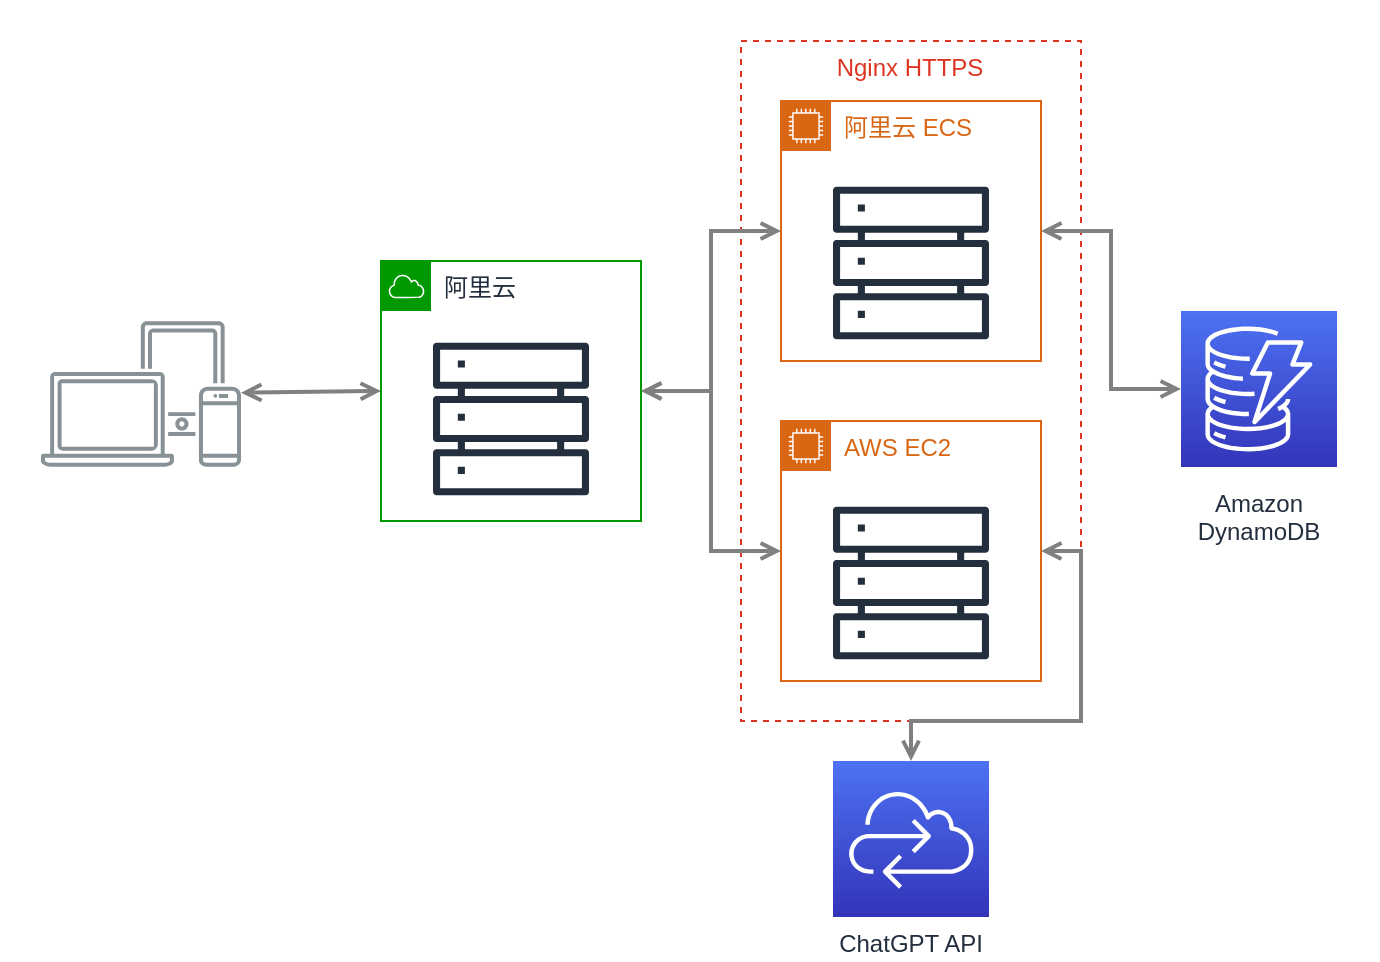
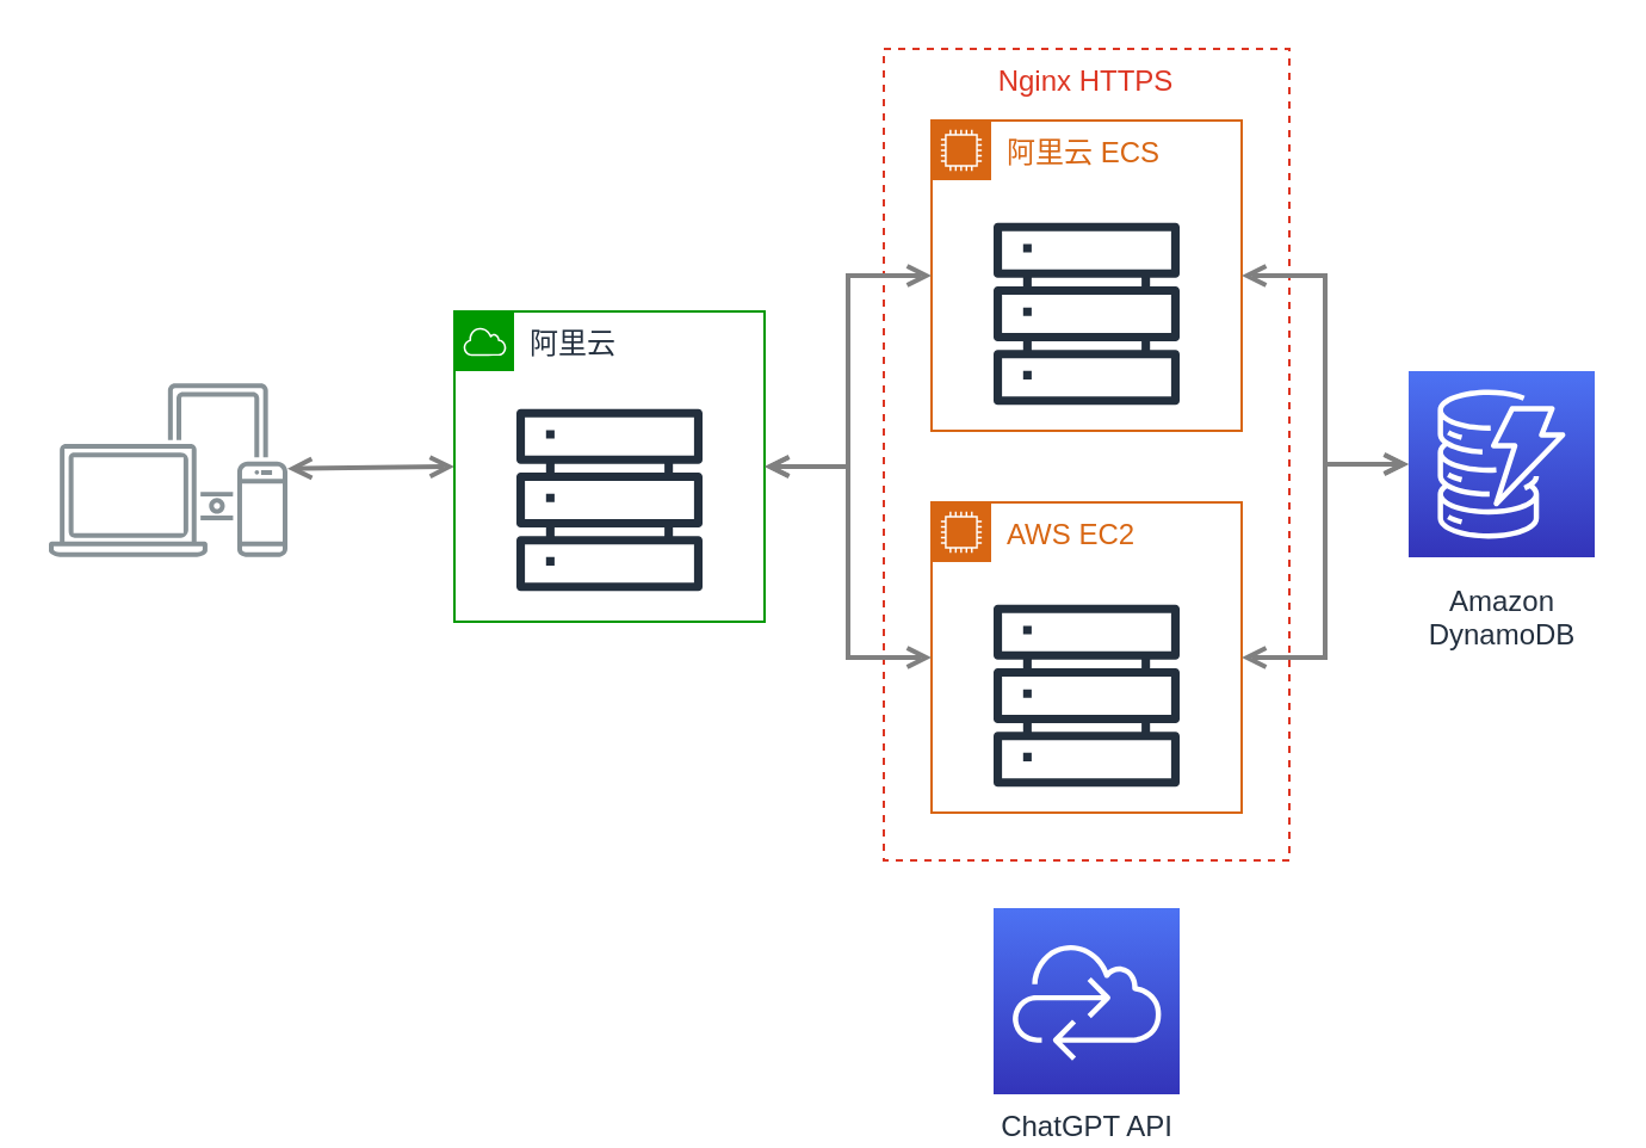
- <mxCell id="15" style="rounded=0;orthogonalLoop=1;jettySize=auto;html=1;startArrow=open;startFill=0;endArrow=open;endFill=0;strokeWidth=2;strokeColor=#808080;exitX=1;exitY=0.5;exitDx=0;exitDy=0;edgeStyle=orthogonalEdgeStyle;" edge="1" parent="1" source="11" target="16"><mxGeometry relative="1" as="geometry"><mxPoint x="540" y="280" as="sourcePoint" /><mxPoint x="610" y="359" as="targetPoint" /></mxGeometry></mxCell>
+ <mxCell id="15" style="rounded=0;orthogonalLoop=1;jettySize=auto;html=1;startArrow=open;startFill=0;endArrow=open;endFill=0;strokeWidth=2;strokeColor=#808080;exitX=1;exitY=0.5;exitDx=0;exitDy=0;edgeStyle=orthogonalEdgeStyle;" edge="1" parent="1" source="11" target="3"><mxGeometry relative="1" as="geometry"><mxPoint x="540" y="280" as="sourcePoint" /><mxPoint x="610" y="359" as="targetPoint" /></mxGeometry></mxCell>
